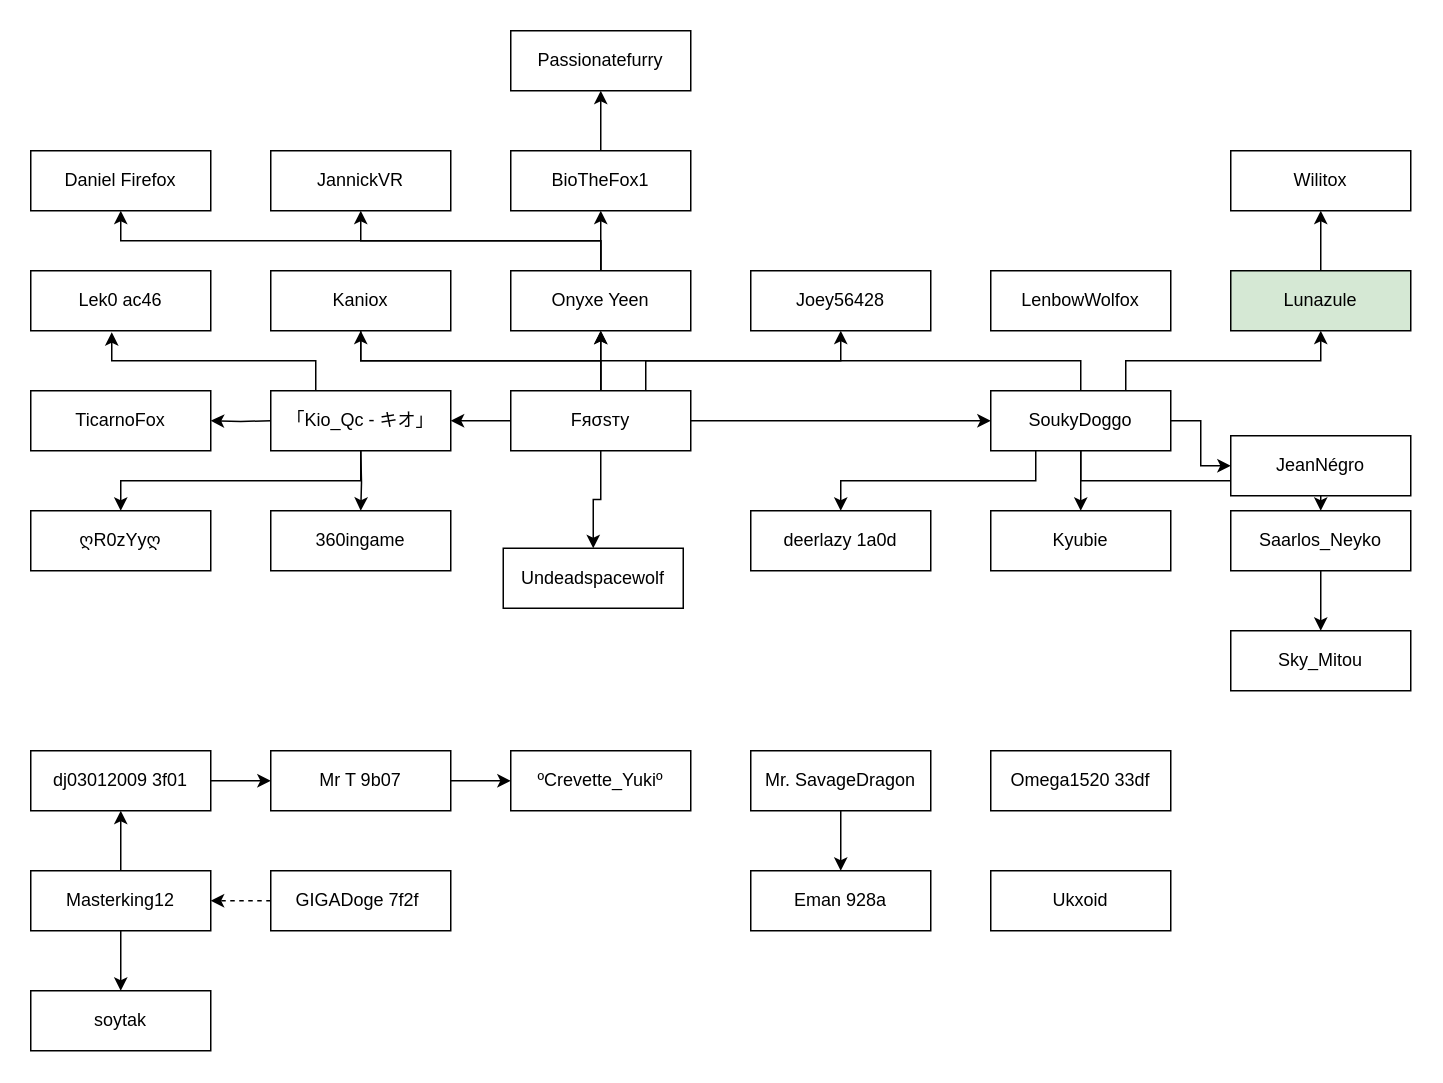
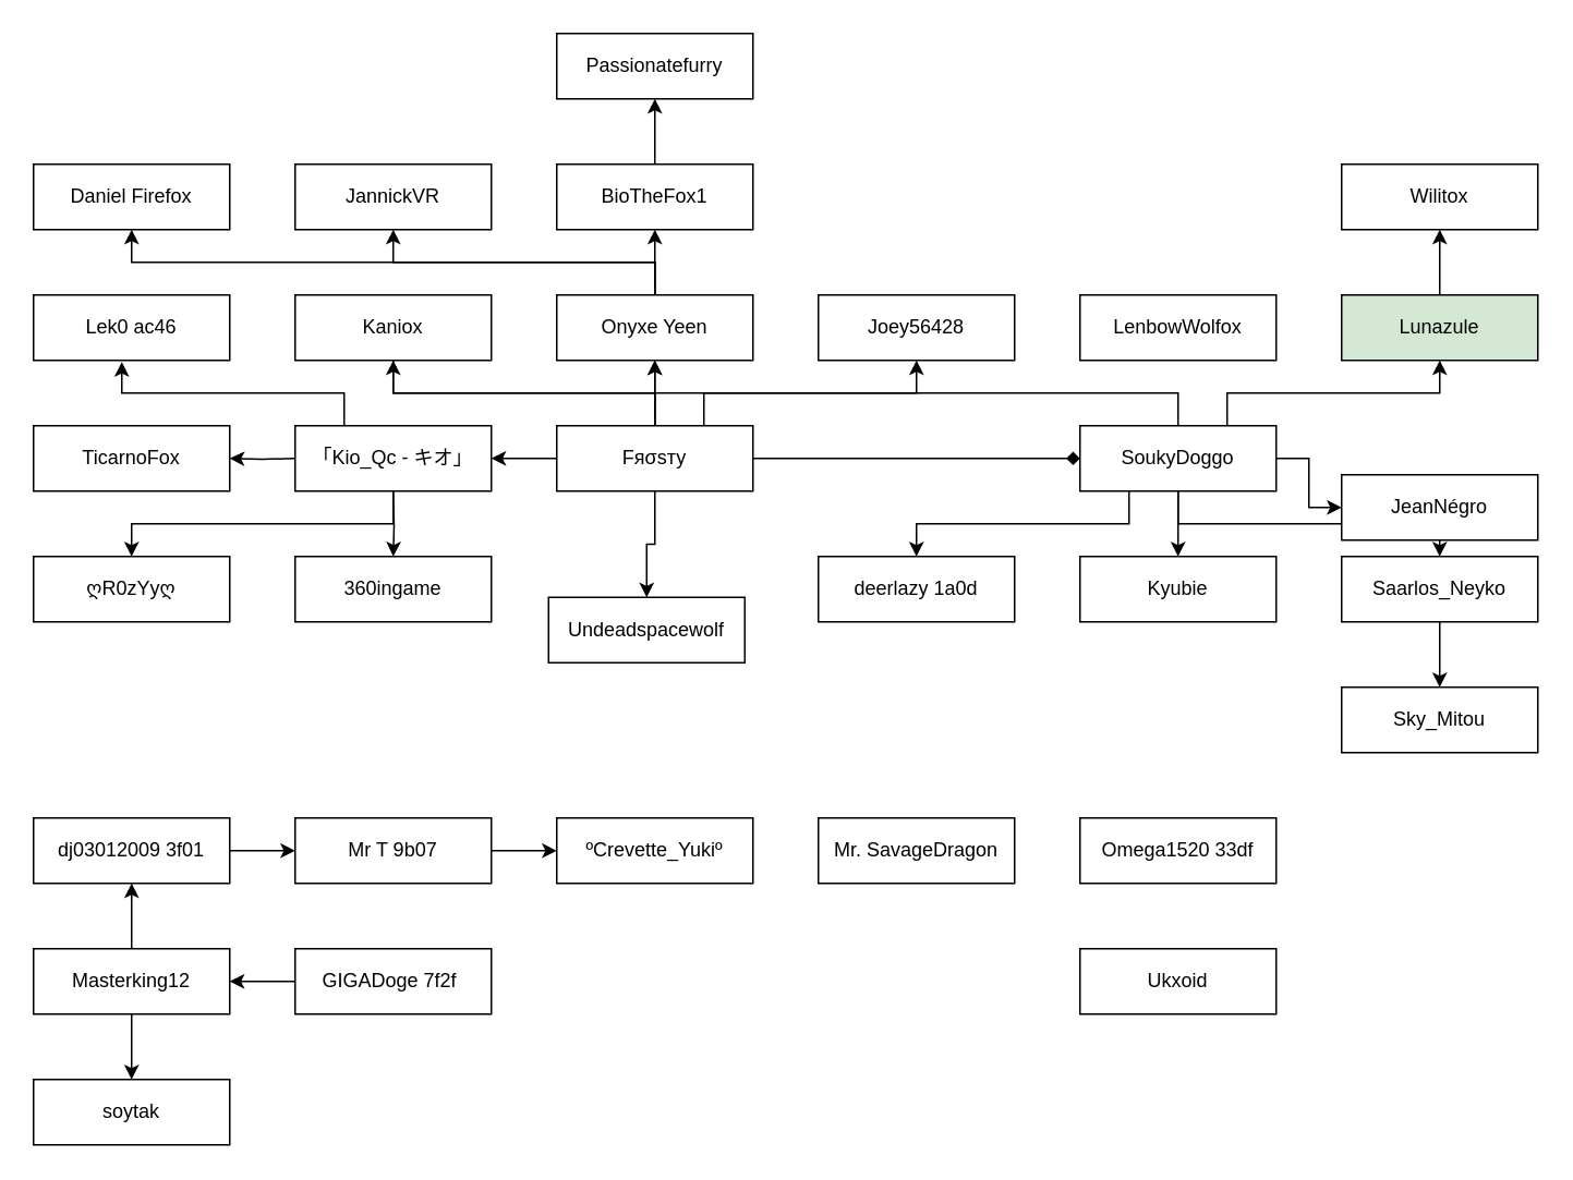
- <mxCell id="3" style="edgeStyle=orthogonalEdgeStyle;rounded=0;orthogonalLoop=1;jettySize=auto;html=1;exitX=1;exitY=0.5;exitDx=0;exitDy=0;" parent="1" source="8" target="17" edge="1"><mxGeometry relative="1" as="geometry" /></mxCell>
+ <mxCell id="3" style="edgeStyle=orthogonalEdgeStyle;rounded=0;orthogonalLoop=1;jettySize=auto;html=1;exitX=1;exitY=0.5;exitDx=0;exitDy=0;endArrow=diamond;" parent="1" source="8" target="17" edge="1"><mxGeometry relative="1" as="geometry" /></mxCell>
- <mxCell id="40" style="edgeStyle=orthogonalEdgeStyle;rounded=0;orthogonalLoop=1;jettySize=auto;html=1;exitX=0.5;exitY=1;exitDx=0;exitDy=0;entryX=0.5;entryY=0;entryDx=0;entryDy=0;" parent="1" source="41" target="44" edge="1"><mxGeometry relative="1" as="geometry" /></mxCell>
- <mxCell id="50" value="" style="edgeStyle=orthogonalEdgeStyle;rounded=0;orthogonalLoop=1;jettySize=auto;html=1;dashed=1;" parent="1" source="51" target="54" edge="1"><mxGeometry relative="1" as="geometry" /></mxCell>
+ <mxCell id="50" value="" style="edgeStyle=orthogonalEdgeStyle;rounded=0;orthogonalLoop=1;jettySize=auto;html=1;" parent="1" source="51" target="54" edge="1"><mxGeometry relative="1" as="geometry" /></mxCell>
- <mxCell id="44" value="Eman 928a" style="rounded=0;whiteSpace=wrap;html=1;" parent="1" vertex="1"><mxGeometry x="500" y="580" width="120" height="40" as="geometry" /></mxCell>
